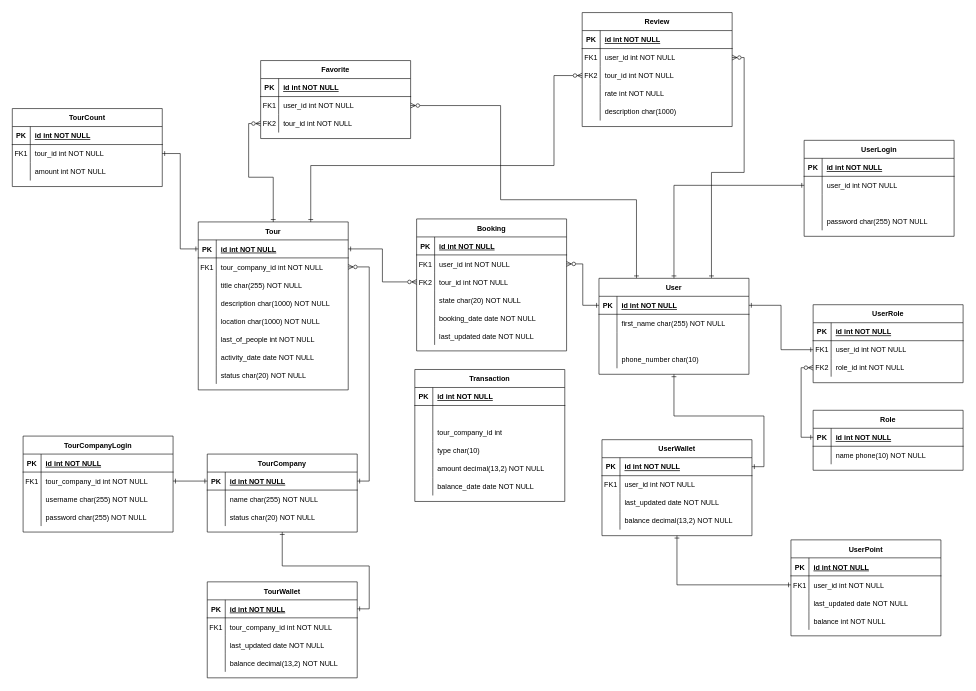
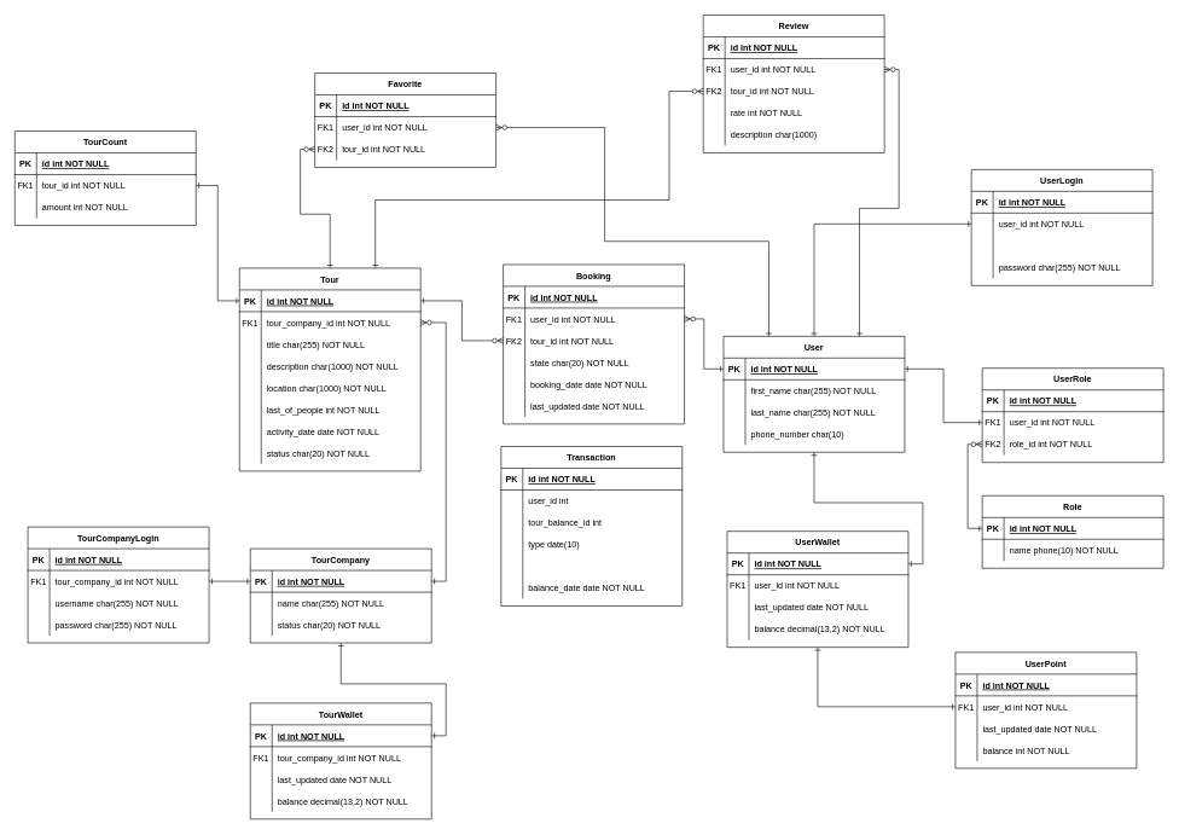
+ <mxCell id="14" value="last_name char(255) NOT NULL" style="shape=partialRectangle;overflow=hidden;connectable=0;fillColor=none;top=0;left=0;bottom=0;right=0;align=left;spacingLeft=6;" parent="12" vertex="1"><mxGeometry x="30" width="220" height="30" as="geometry"><mxRectangle width="220" height="30" as="alternateBounds" /></mxGeometry></mxCell>
+ <mxCell id="168" value="user_id int" style="shape=partialRectangle;overflow=hidden;connectable=0;fillColor=none;top=0;left=0;bottom=0;right=0;align=left;spacingLeft=6;" parent="166" vertex="1"><mxGeometry x="30" width="220" height="30" as="geometry"><mxRectangle width="220" height="30" as="alternateBounds" /></mxGeometry></mxCell>
- <mxCell id="171" value="tour_company_id int" style="shape=partialRectangle;overflow=hidden;connectable=0;fillColor=none;top=0;left=0;bottom=0;right=0;align=left;spacingLeft=6;" parent="169" vertex="1"><mxGeometry x="30" width="220" height="30" as="geometry"><mxRectangle width="220" height="30" as="alternateBounds" /></mxGeometry></mxCell>
+ <mxCell id="171" value="tour_balance_id int" style="shape=partialRectangle;overflow=hidden;connectable=0;fillColor=none;top=0;left=0;bottom=0;right=0;align=left;spacingLeft=6;" parent="169" vertex="1"><mxGeometry x="30" width="220" height="30" as="geometry"><mxRectangle width="220" height="30" as="alternateBounds" /></mxGeometry></mxCell>
- <mxCell id="174" value="type char(10)" style="shape=partialRectangle;overflow=hidden;connectable=0;fillColor=none;top=0;left=0;bottom=0;right=0;align=left;spacingLeft=6;" parent="172" vertex="1"><mxGeometry x="30" width="220" height="30" as="geometry"><mxRectangle width="220" height="30" as="alternateBounds" /></mxGeometry></mxCell>
+ <mxCell id="174" value="type date(10)" style="shape=partialRectangle;overflow=hidden;connectable=0;fillColor=none;top=0;left=0;bottom=0;right=0;align=left;spacingLeft=6;" parent="172" vertex="1"><mxGeometry x="30" width="220" height="30" as="geometry"><mxRectangle width="220" height="30" as="alternateBounds" /></mxGeometry></mxCell>
- <mxCell id="177" value="amount decimal(13,2) NOT NULL" style="shape=partialRectangle;overflow=hidden;connectable=0;fillColor=none;top=0;left=0;bottom=0;right=0;align=left;spacingLeft=6;" parent="175" vertex="1"><mxGeometry x="30" width="220" height="30" as="geometry"><mxRectangle width="220" height="30" as="alternateBounds" /></mxGeometry></mxCell>
